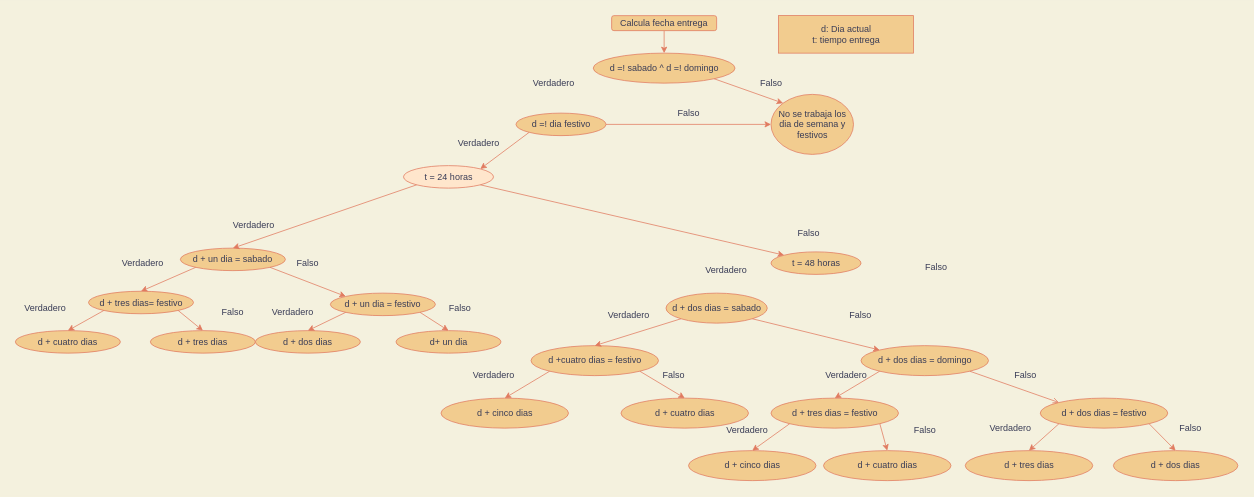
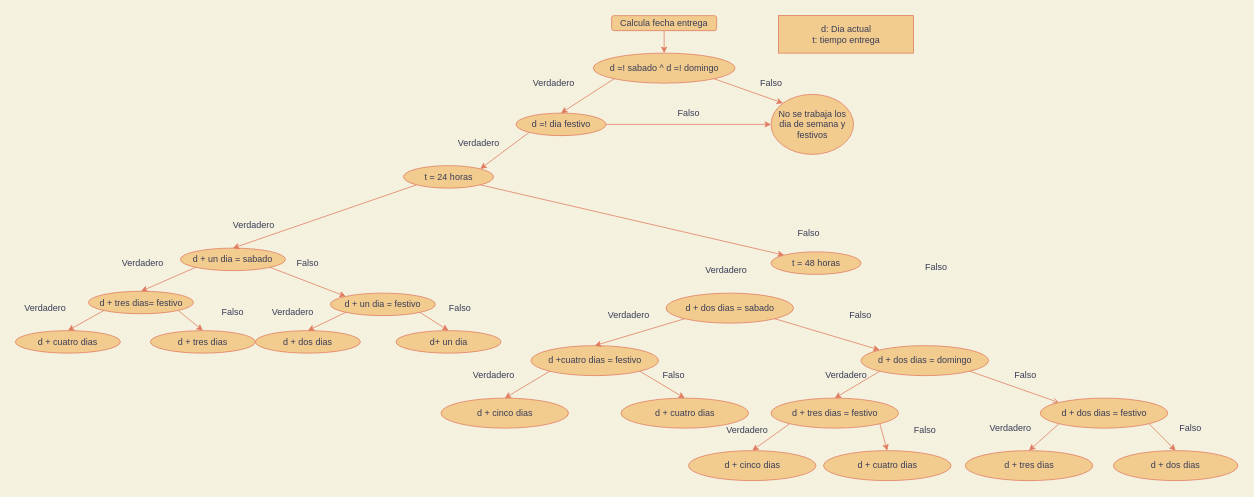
+ <mxCell id="6" value="" style="endArrow=classic;html=1;exitX=0;exitY=1;exitDx=0;exitDy=0;entryX=0.5;entryY=0;entryDx=0;entryDy=0;strokeColor=#E07A5F;fontColor=#393C56;labelBackgroundColor=#F4F1DE;" parent="1" source="4" target="9" edge="1"><mxGeometry width="50" height="50" relative="1" as="geometry"><mxPoint x="947.5" y="290" as="sourcePoint" /><mxPoint x="777.5" y="140" as="targetPoint" /></mxGeometry></mxCell>
- <mxCell id="16" value="t = 24 horas" style="ellipse;whiteSpace=wrap;html=1;fillColor=#ffe6cc;strokeColor=#E07A5F;fontColor=#393C56;" parent="1" vertex="1"><mxGeometry x="537.5" y="220" width="120" height="30" as="geometry" /></mxCell>
+ <mxCell id="16" value="t = 24 horas" style="ellipse;whiteSpace=wrap;html=1;fillColor=#F2CC8F;strokeColor=#E07A5F;fontColor=#393C56;" parent="1" vertex="1"><mxGeometry x="537.5" y="220" width="120" height="30" as="geometry" /></mxCell>
- <mxCell id="42" value="d + dos dias = sabado" style="ellipse;whiteSpace=wrap;html=1;fillColor=#F2CC8F;strokeColor=#E07A5F;fontColor=#393C56;" parent="1" vertex="1"><mxGeometry x="887.5" y="390" width="135" height="40" as="geometry" /></mxCell>
+ <mxCell id="42" value="d + dos dias = sabado" style="ellipse;whiteSpace=wrap;html=1;fillColor=#F2CC8F;strokeColor=#E07A5F;fontColor=#393C56;" parent="1" vertex="1"><mxGeometry x="887.5" y="390" width="170" height="40" as="geometry" /></mxCell>
